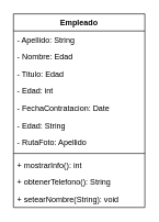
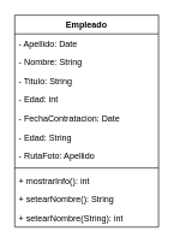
- <mxCell id="3" value="- Apellido: String" style="text;strokeColor=none;fillColor=none;align=left;verticalAlign=top;spacingLeft=4;spacingRight=4;overflow=hidden;rotatable=0;points=[[0,0.5],[1,0.5]];portConstraint=eastwest;" vertex="1" parent="2"><mxGeometry y="26" width="200" height="26" as="geometry" /></mxCell>
+ <mxCell id="3" value="- Apellido: Date" style="text;strokeColor=none;fillColor=none;align=left;verticalAlign=top;spacingLeft=4;spacingRight=4;overflow=hidden;rotatable=0;points=[[0,0.5],[1,0.5]];portConstraint=eastwest;" vertex="1" parent="2"><mxGeometry y="26" width="200" height="26" as="geometry" /></mxCell>
- <mxCell id="4" value="- Nombre: Edad" style="text;strokeColor=none;fillColor=none;align=left;verticalAlign=top;spacingLeft=4;spacingRight=4;overflow=hidden;rotatable=0;points=[[0,0.5],[1,0.5]];portConstraint=eastwest;" vertex="1" parent="2"><mxGeometry y="52" width="200" height="26" as="geometry" /></mxCell>
+ <mxCell id="4" value="- Nombre: String" style="text;strokeColor=none;fillColor=none;align=left;verticalAlign=top;spacingLeft=4;spacingRight=4;overflow=hidden;rotatable=0;points=[[0,0.5],[1,0.5]];portConstraint=eastwest;" vertex="1" parent="2"><mxGeometry y="52" width="200" height="26" as="geometry" /></mxCell>
- <mxCell id="5" value="- Titulo: Edad" style="text;strokeColor=none;fillColor=none;align=left;verticalAlign=top;spacingLeft=4;spacingRight=4;overflow=hidden;rotatable=0;points=[[0,0.5],[1,0.5]];portConstraint=eastwest;" vertex="1" parent="2"><mxGeometry y="78" width="200" height="26" as="geometry" /></mxCell>
+ <mxCell id="5" value="- Titulo: String" style="text;strokeColor=none;fillColor=none;align=left;verticalAlign=top;spacingLeft=4;spacingRight=4;overflow=hidden;rotatable=0;points=[[0,0.5],[1,0.5]];portConstraint=eastwest;" vertex="1" parent="2"><mxGeometry y="78" width="200" height="26" as="geometry" /></mxCell>
- <mxCell id="12" value="+ obtenerTelefono(): String" style="text;strokeColor=none;fillColor=none;align=left;verticalAlign=top;spacingLeft=4;spacingRight=4;overflow=hidden;rotatable=0;points=[[0,0.5],[1,0.5]];portConstraint=eastwest;" vertex="1" parent="2"><mxGeometry y="242" width="200" height="26" as="geometry" /></mxCell>
+ <mxCell id="12" value="+ setearNombre(): String" style="text;strokeColor=none;fillColor=none;align=left;verticalAlign=top;spacingLeft=4;spacingRight=4;overflow=hidden;rotatable=0;points=[[0,0.5],[1,0.5]];portConstraint=eastwest;" vertex="1" parent="2"><mxGeometry y="242" width="200" height="26" as="geometry" /></mxCell>
- <mxCell id="13" value="+ setearNombre(String): void" style="text;strokeColor=none;fillColor=none;align=left;verticalAlign=top;spacingLeft=4;spacingRight=4;overflow=hidden;rotatable=0;points=[[0,0.5],[1,0.5]];portConstraint=eastwest;" vertex="1" parent="2"><mxGeometry y="268" width="200" height="26" as="geometry" /></mxCell>
+ <mxCell id="13" value="+ setearNombre(String): int" style="text;strokeColor=none;fillColor=none;align=left;verticalAlign=top;spacingLeft=4;spacingRight=4;overflow=hidden;rotatable=0;points=[[0,0.5],[1,0.5]];portConstraint=eastwest;" vertex="1" parent="2"><mxGeometry y="268" width="200" height="26" as="geometry" /></mxCell>
